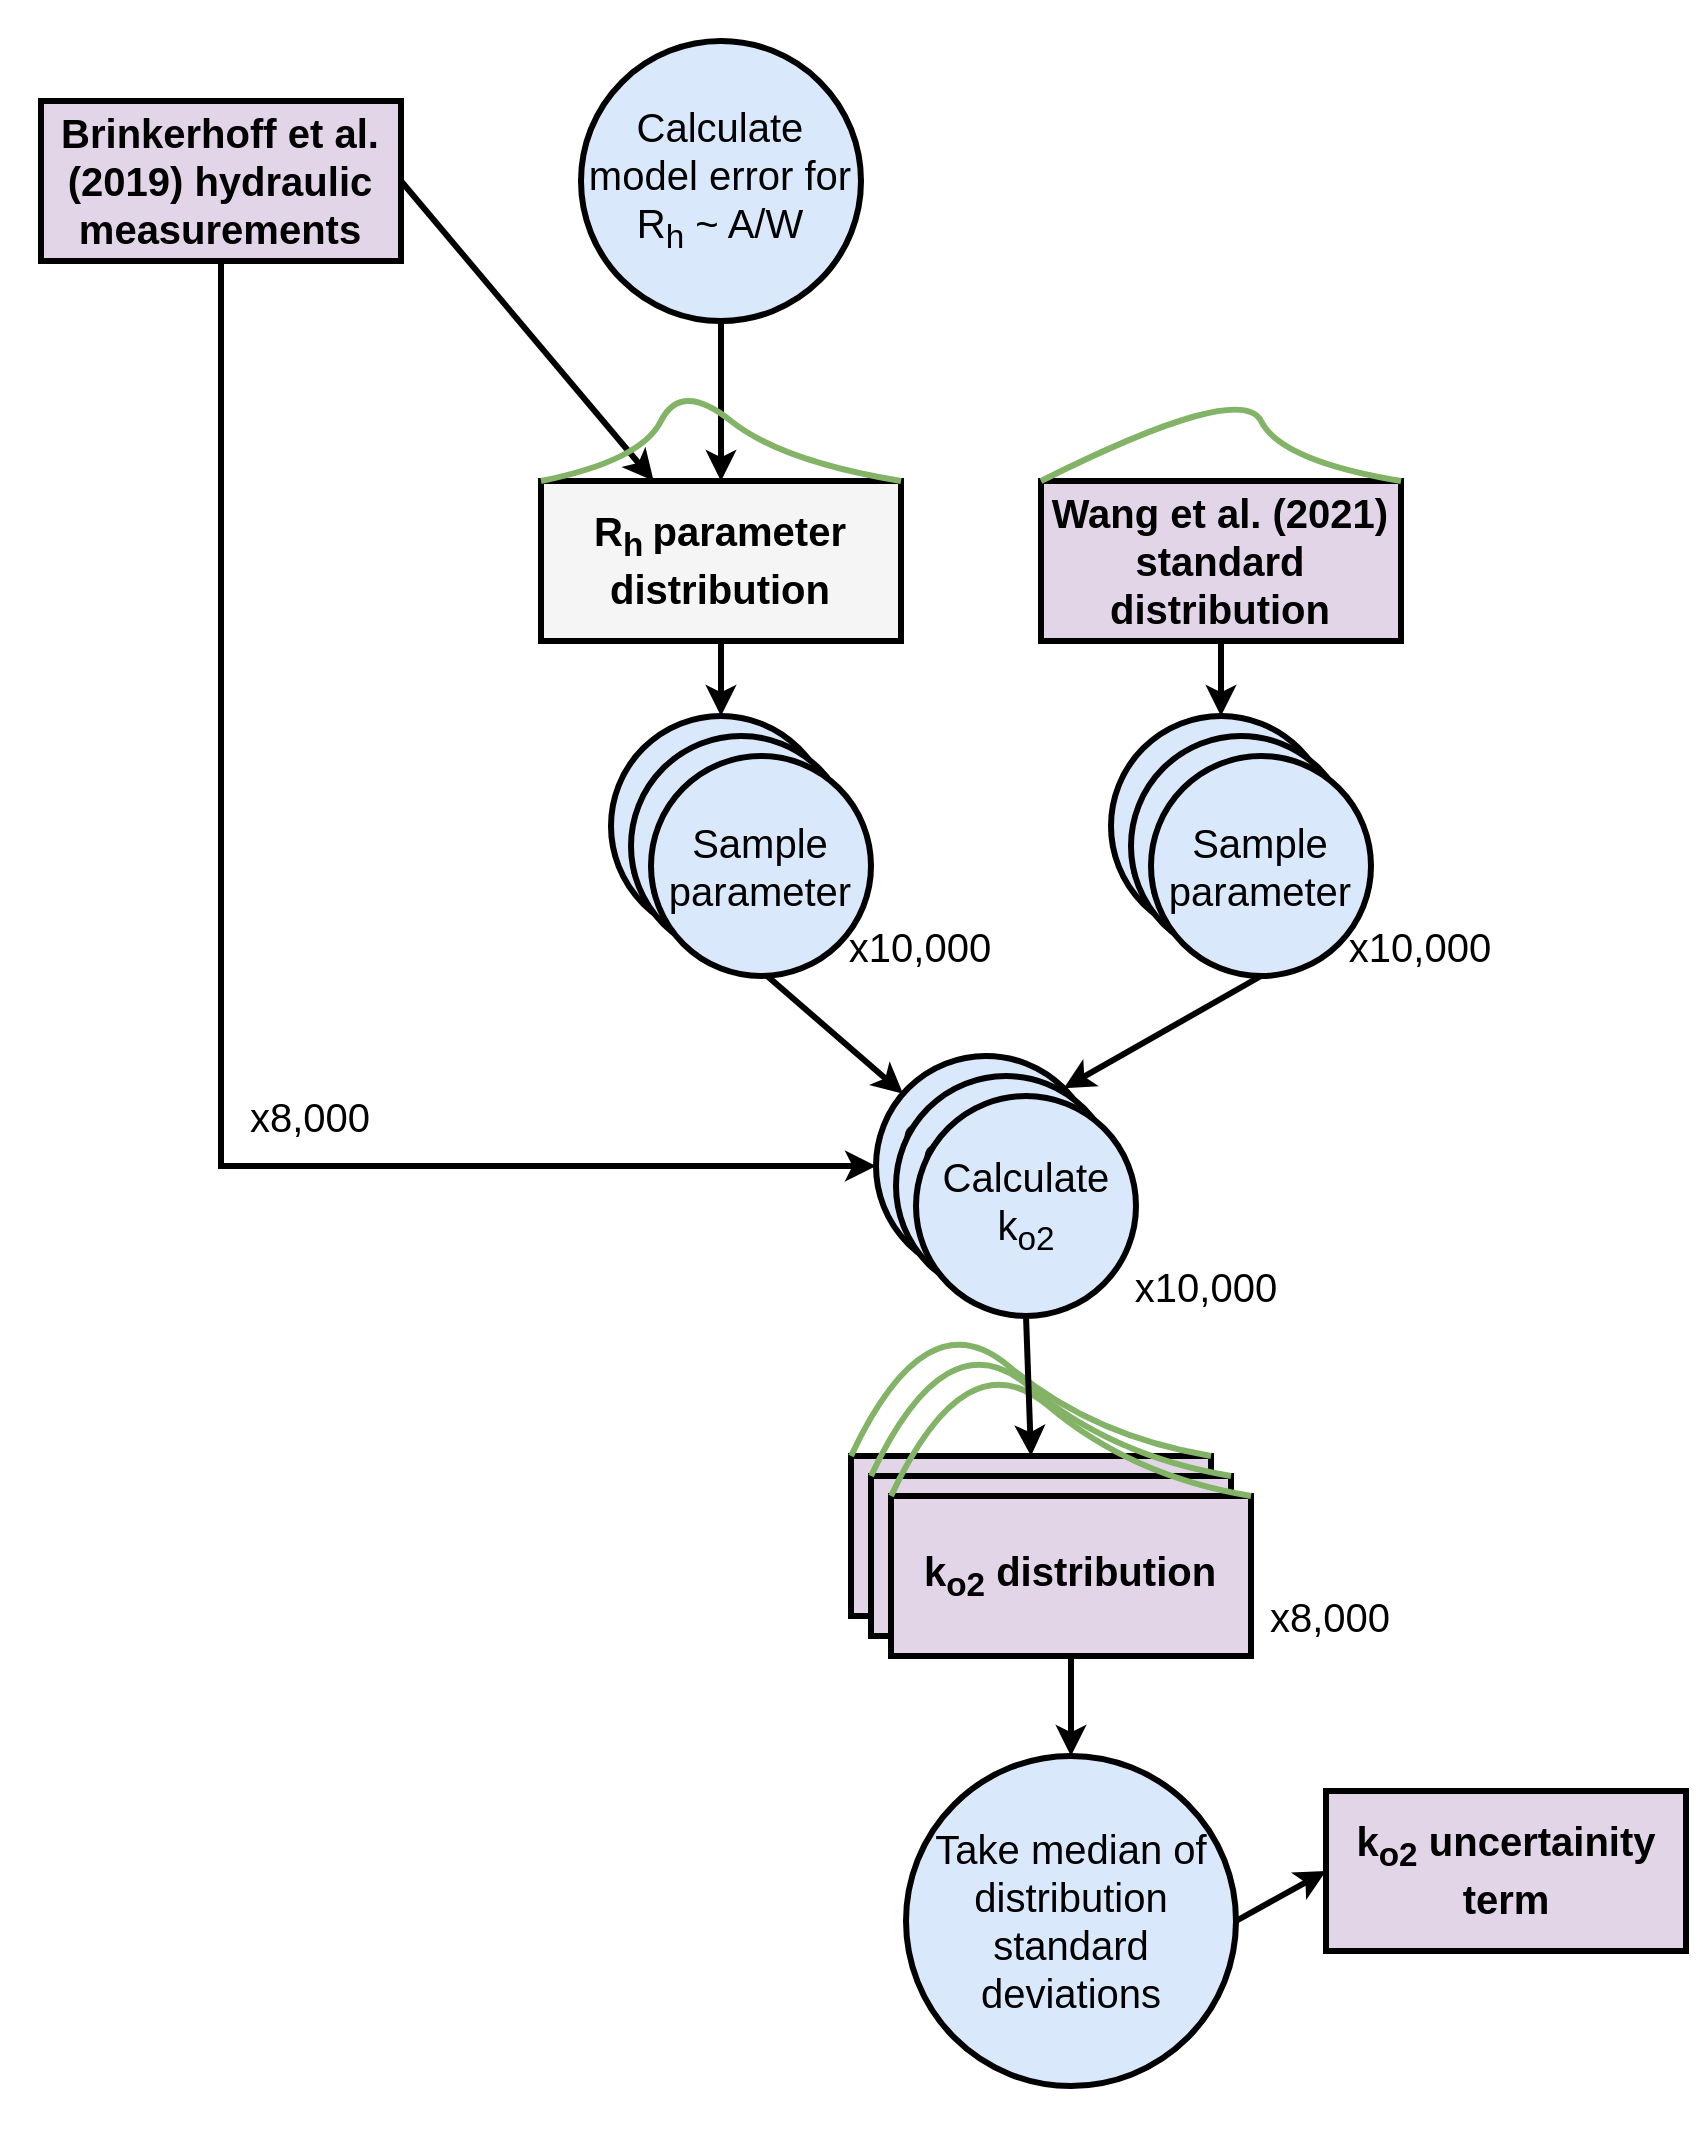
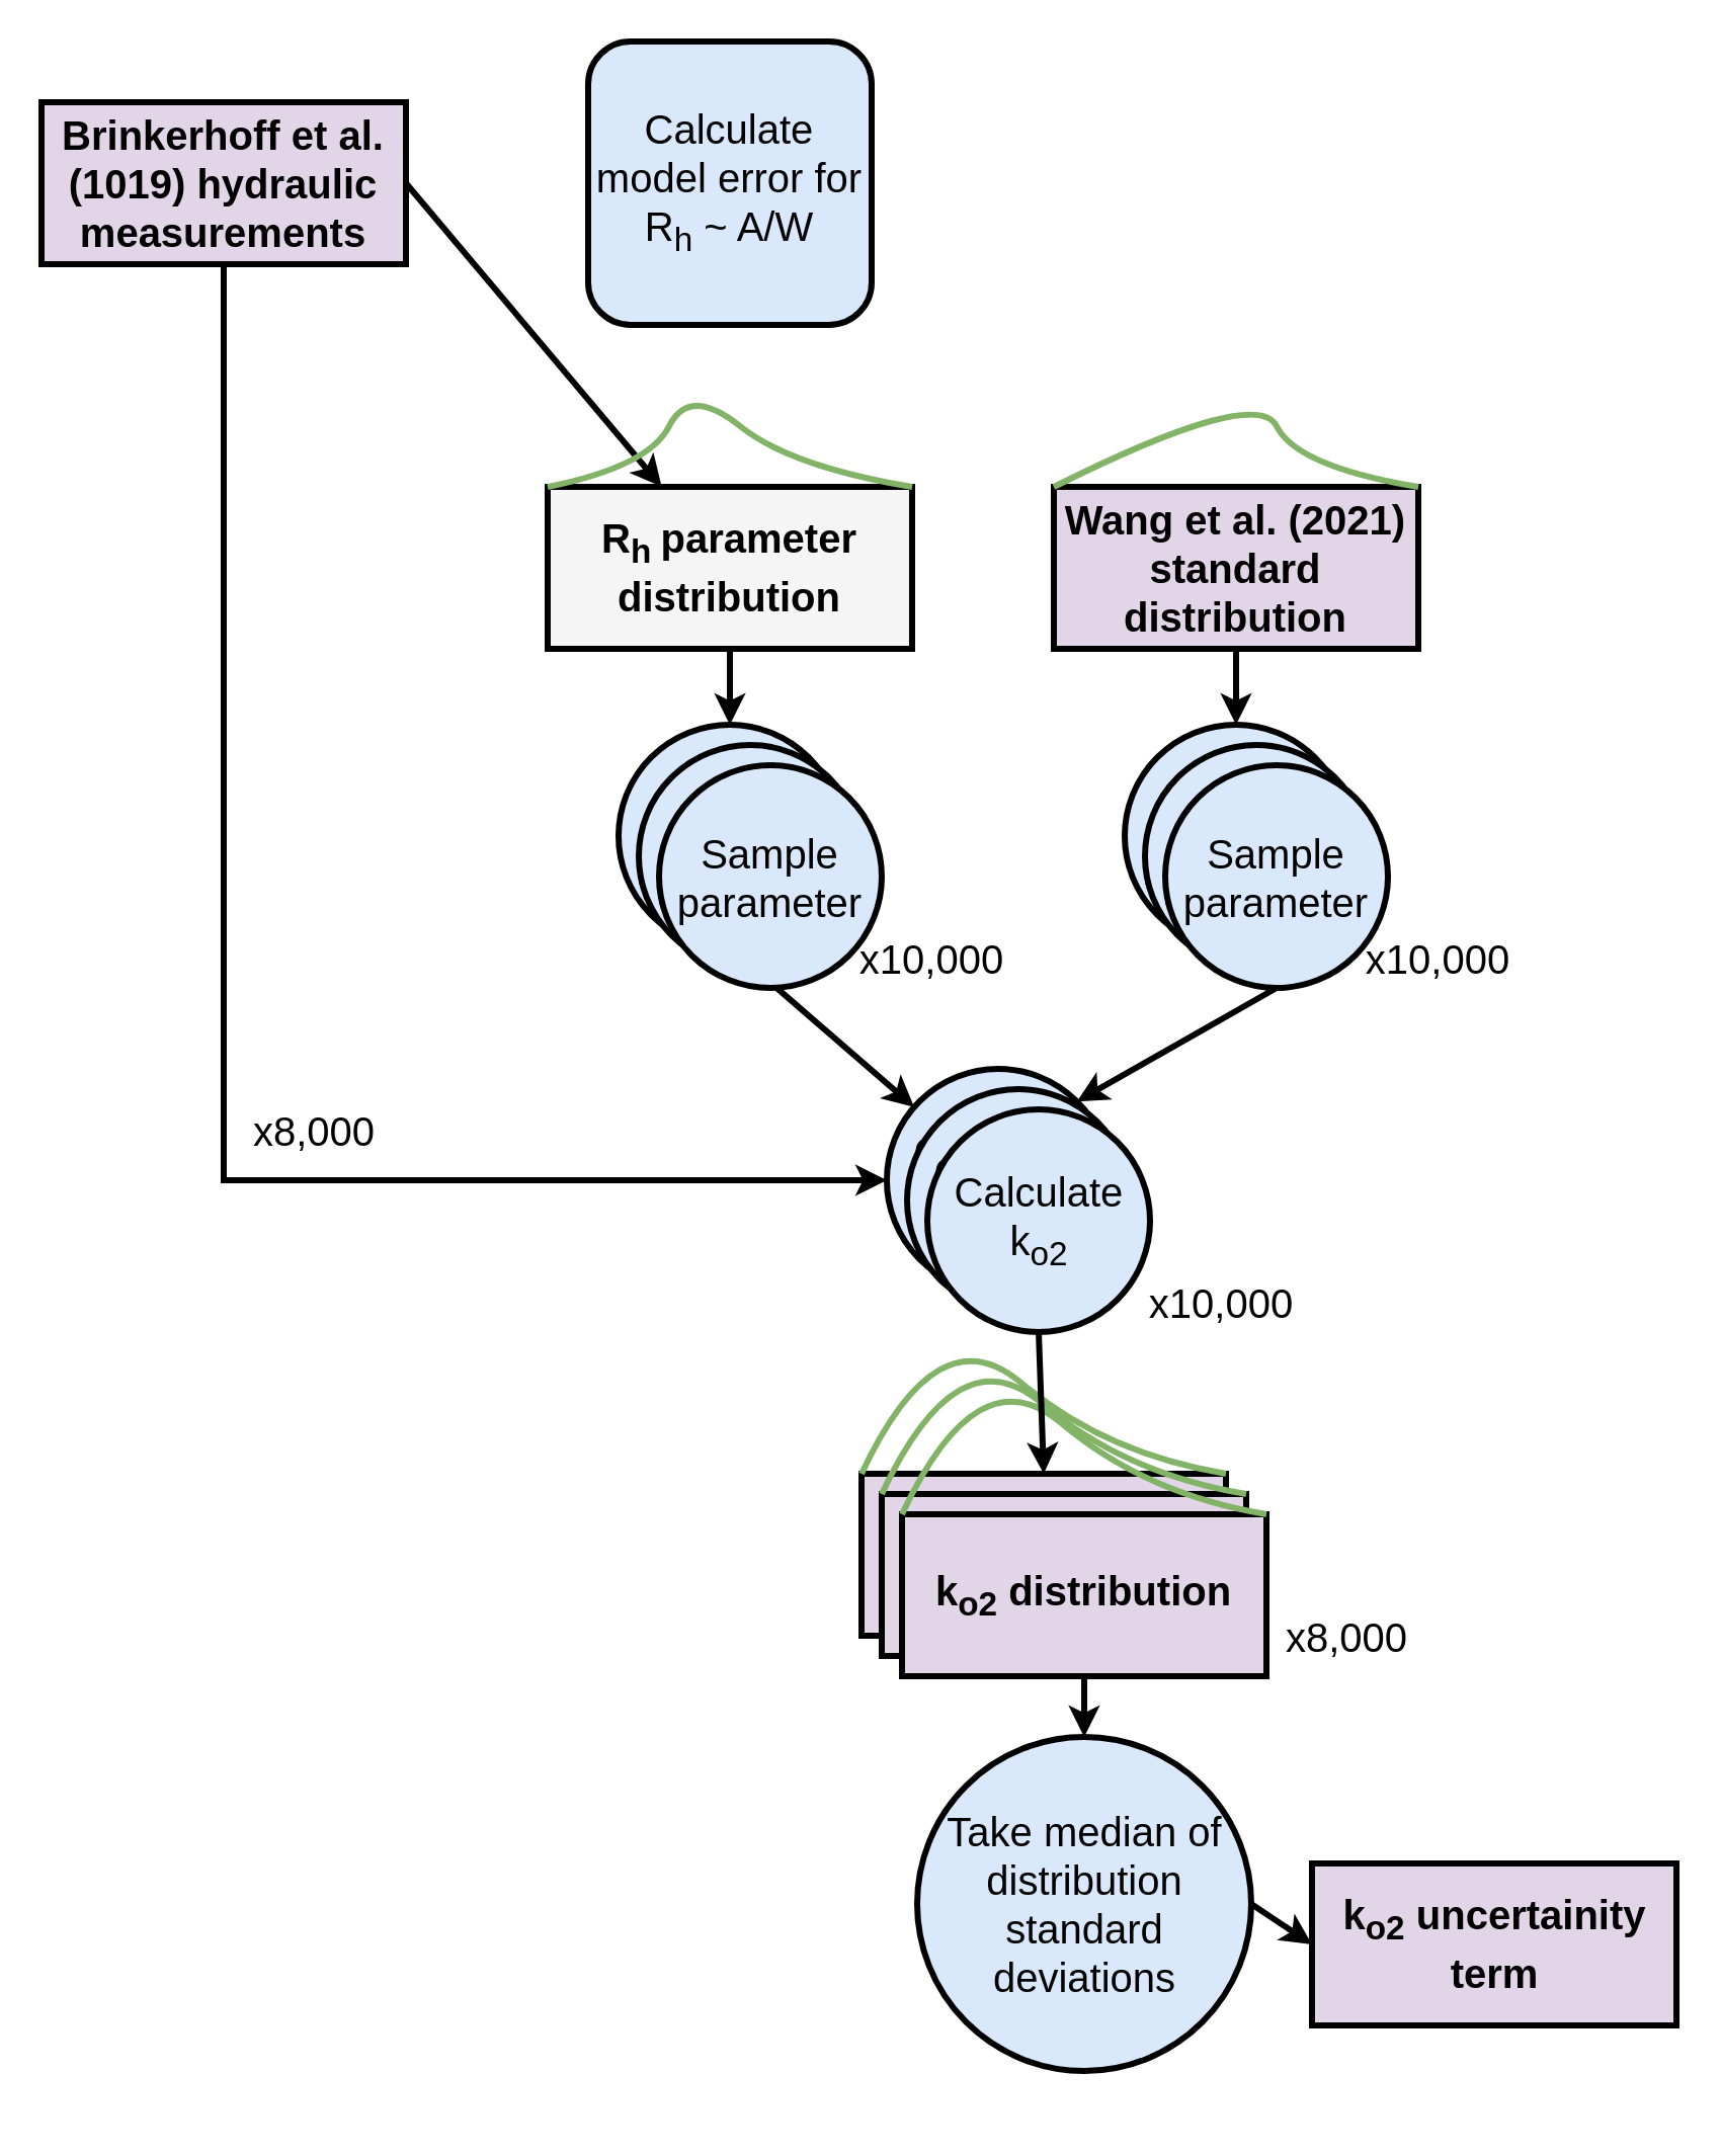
- <mxCell id="4" value="&lt;b&gt;&lt;font style=&quot;font-size: 20px&quot;&gt;Brinkerhoff et al. (2019) hydraulic measurements&lt;/font&gt;&lt;/b&gt;" style="rounded=0;whiteSpace=wrap;html=1;fillColor=#e1d5e7;strokeWidth=3;" vertex="1" parent="1"><mxGeometry x="20" y="50" width="180" height="80" as="geometry" /></mxCell>
+ <mxCell id="4" value="&lt;b&gt;&lt;font style=&quot;font-size: 20px&quot;&gt;Brinkerhoff et al. (1019) hydraulic measurements&lt;/font&gt;&lt;/b&gt;" style="rounded=0;whiteSpace=wrap;html=1;fillColor=#e1d5e7;strokeWidth=3;" vertex="1" parent="1"><mxGeometry x="20" y="50" width="180" height="80" as="geometry" /></mxCell>
- <mxCell id="8" value="&lt;font style=&quot;font-size: 20px&quot;&gt;Calculate model error for &lt;br&gt;R&lt;sub&gt;h&lt;/sub&gt;&amp;nbsp;~ A/W&lt;/font&gt;" style="ellipse;whiteSpace=wrap;html=1;aspect=fixed;strokeWidth=3;fillColor=#dae8fc;" vertex="1" parent="1"><mxGeometry x="290" y="20" width="140" height="140" as="geometry" /></mxCell>
+ <mxCell id="8" value="&lt;font style=&quot;font-size: 20px&quot;&gt;Calculate model error for &lt;br&gt;R&lt;sub&gt;h&lt;/sub&gt;&amp;nbsp;~ A/W&lt;/font&gt;" style="whiteSpace=wrap;html=1;aspect=fixed;strokeWidth=3;fillColor=#dae8fc;rounded=1;" vertex="1" parent="1"><mxGeometry x="290" y="20" width="140" height="140" as="geometry" /></mxCell>
- <mxCell id="7" value="" style="rounded=0;orthogonalLoop=1;jettySize=auto;html=1;endArrow=classic;endFill=1;strokeWidth=3;exitX=0.5;exitY=1;exitDx=0;exitDy=0;" edge="1" parent="1" source="8" target="6"><mxGeometry relative="1" as="geometry"><mxPoint x="360" y="230" as="sourcePoint" /></mxGeometry></mxCell>
- <mxCell id="37" value="&lt;span style=&quot;font-size: 20px&quot;&gt;&lt;b&gt;k&lt;sub&gt;o2&lt;/sub&gt; uncertainity term&lt;/b&gt;&lt;/span&gt;" style="rounded=0;whiteSpace=wrap;html=1;fillColor=#e1d5e7;strokeWidth=3;" vertex="1" parent="1"><mxGeometry x="662.5" y="895" width="180" height="80" as="geometry" /></mxCell>
+ <mxCell id="37" value="&lt;span style=&quot;font-size: 20px&quot;&gt;&lt;b&gt;k&lt;sub&gt;o2&lt;/sub&gt; uncertainity term&lt;/b&gt;&lt;/span&gt;" style="rounded=0;whiteSpace=wrap;html=1;fillColor=#e1d5e7;strokeWidth=3;" vertex="1" parent="1"><mxGeometry x="647.5" y="920" width="180" height="80" as="geometry" /></mxCell>
- <mxCell id="39" value="&lt;span style=&quot;font-size: 20px&quot;&gt;Take median of distribution standard deviations&lt;/span&gt;" style="ellipse;whiteSpace=wrap;html=1;aspect=fixed;strokeWidth=3;fillColor=#dae8fc;" vertex="1" parent="1"><mxGeometry x="452.5" y="877.5" width="165" height="165" as="geometry" /></mxCell>
+ <mxCell id="39" value="&lt;span style=&quot;font-size: 20px&quot;&gt;Take median of distribution standard deviations&lt;/span&gt;" style="ellipse;whiteSpace=wrap;html=1;aspect=fixed;strokeWidth=3;fillColor=#dae8fc;" vertex="1" parent="1"><mxGeometry x="452.5" y="857.5" width="165" height="165" as="geometry" /></mxCell>
